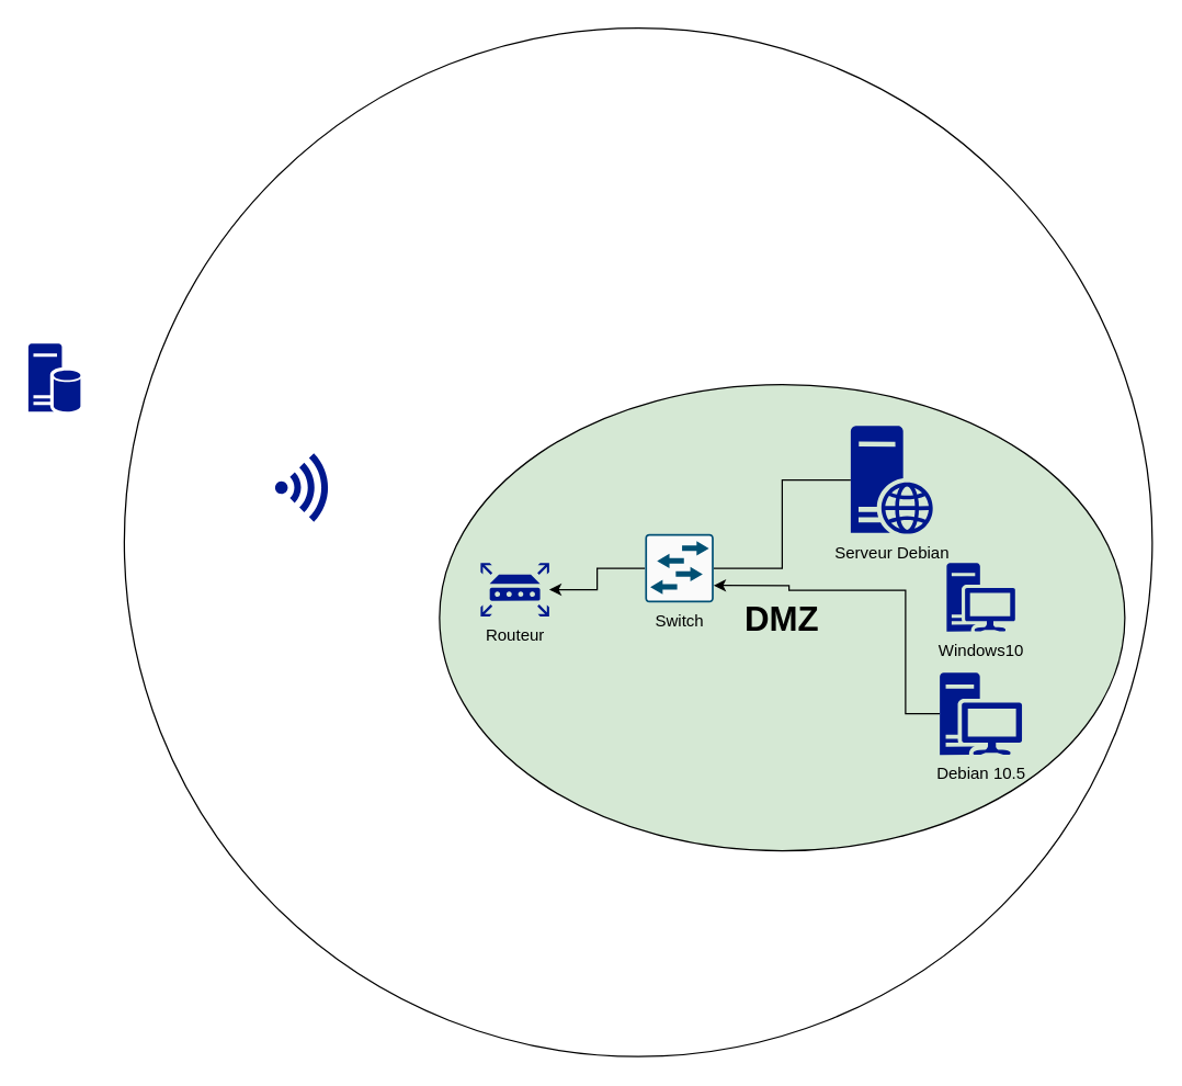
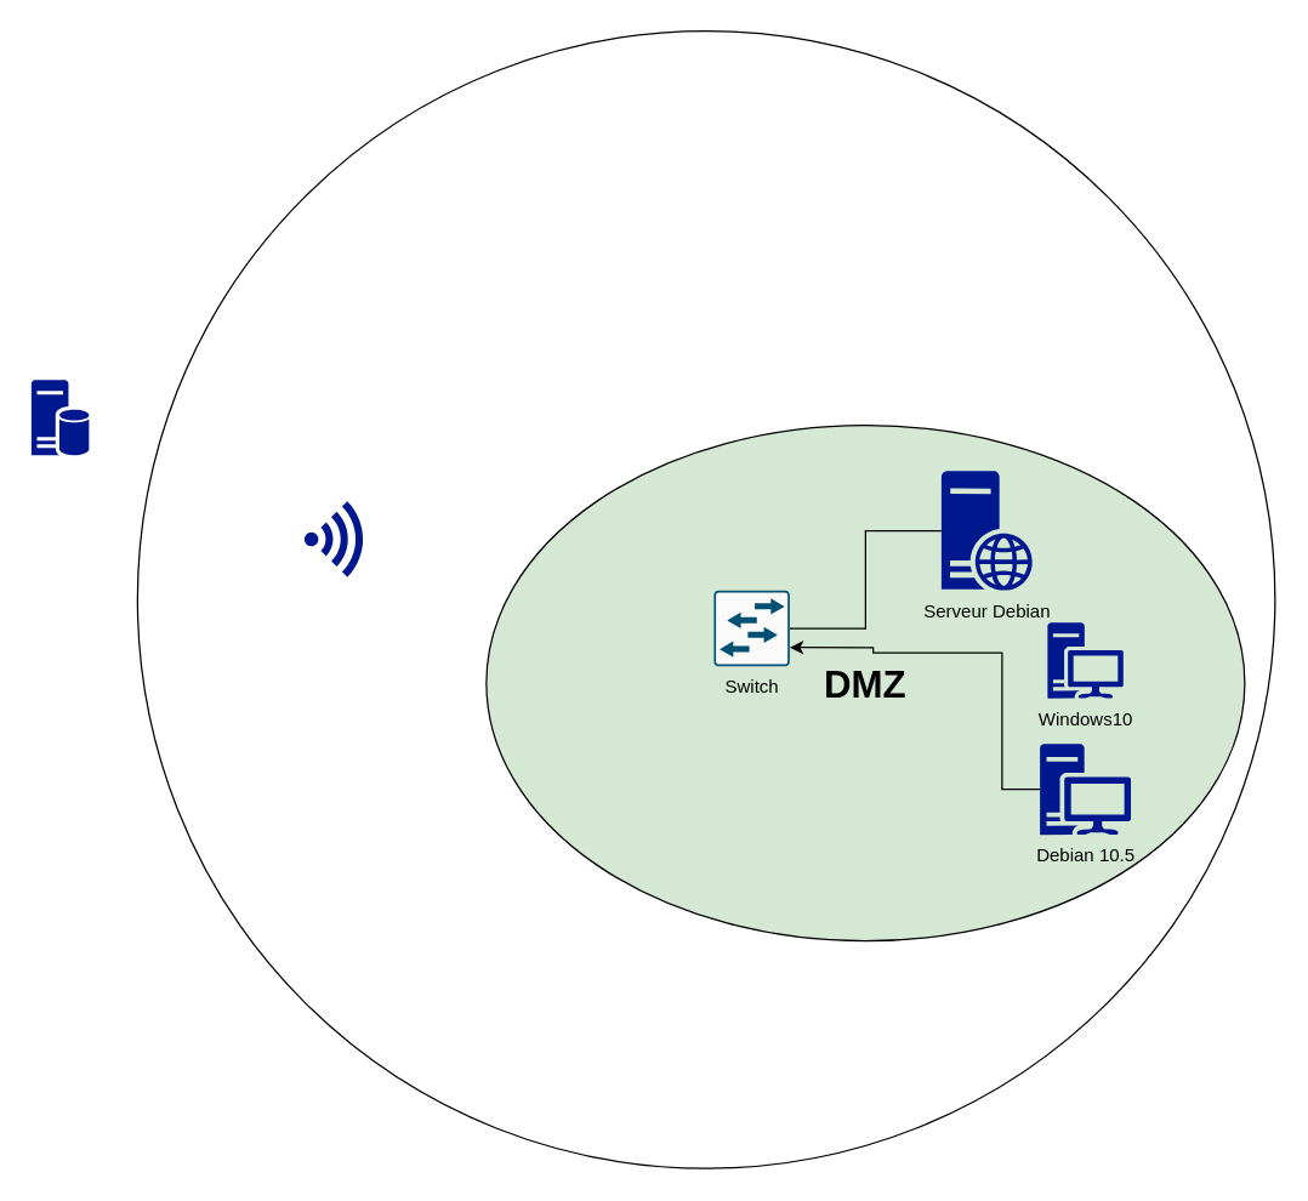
- <mxCell id="12" value="" style="edgeStyle=orthogonalEdgeStyle;rounded=0;orthogonalLoop=1;jettySize=auto;html=1;" edge="1" parent="1" source="13" target="9"><mxGeometry relative="1" as="geometry" /></mxCell>
- <mxCell id="9" value="Routeur" style="aspect=fixed;pointerEvents=1;shadow=0;dashed=0;html=1;strokeColor=none;labelPosition=center;verticalLabelPosition=bottom;verticalAlign=top;align=center;fillColor=#00188D;shape=mxgraph.mscae.enterprise.router" vertex="1" parent="1"><mxGeometry x="350" y="410" width="50" height="39" as="geometry" /></mxCell>
